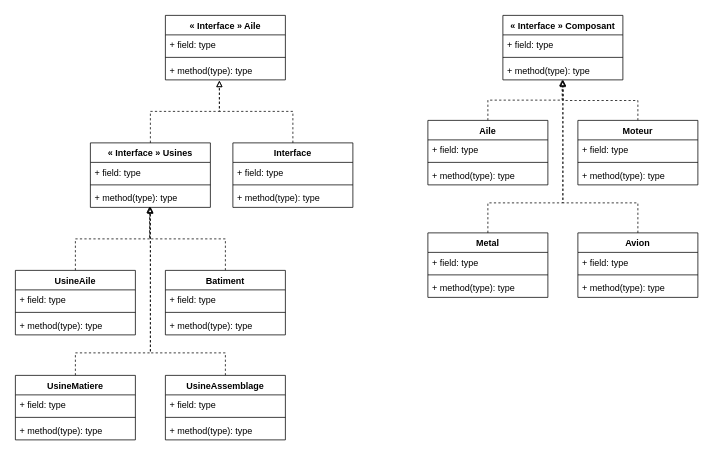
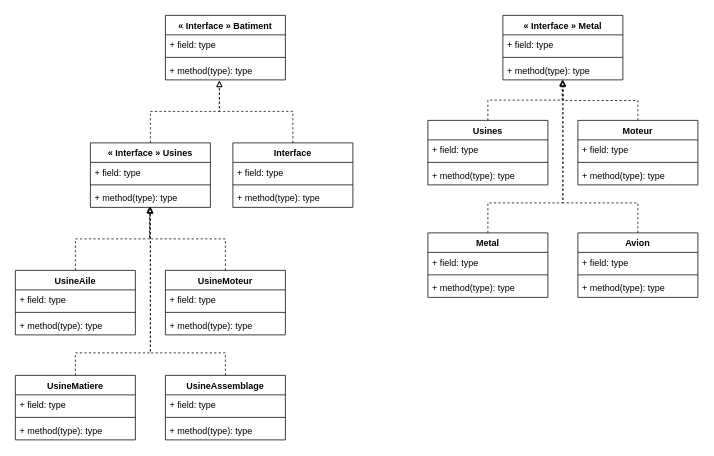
- <mxCell id="8" value="« Interface » Aile" style="swimlane;fontStyle=1;align=center;verticalAlign=top;childLayout=stackLayout;horizontal=1;startSize=26;horizontalStack=0;resizeParent=1;resizeParentMax=0;resizeLast=0;collapsible=1;marginBottom=0;" vertex="1" parent="1"><mxGeometry x="220" y="20" width="160" height="86" as="geometry"><mxRectangle x="290" y="90" width="100" height="30" as="alternateBounds" /></mxGeometry></mxCell>
+ <mxCell id="8" value="« Interface » Batiment" style="swimlane;fontStyle=1;align=center;verticalAlign=top;childLayout=stackLayout;horizontal=1;startSize=26;horizontalStack=0;resizeParent=1;resizeParentMax=0;resizeLast=0;collapsible=1;marginBottom=0;" vertex="1" parent="1"><mxGeometry x="220" y="20" width="160" height="86" as="geometry"><mxRectangle x="290" y="90" width="100" height="30" as="alternateBounds" /></mxGeometry></mxCell>
- <mxCell id="36" value="« Interface » Composant" style="swimlane;fontStyle=1;align=center;verticalAlign=top;childLayout=stackLayout;horizontal=1;startSize=26;horizontalStack=0;resizeParent=1;resizeParentMax=0;resizeLast=0;collapsible=1;marginBottom=0;" vertex="1" parent="1"><mxGeometry x="670" y="20" width="160" height="86" as="geometry" /></mxCell>
+ <mxCell id="36" value="« Interface » Metal" style="swimlane;fontStyle=1;align=center;verticalAlign=top;childLayout=stackLayout;horizontal=1;startSize=26;horizontalStack=0;resizeParent=1;resizeParentMax=0;resizeLast=0;collapsible=1;marginBottom=0;" vertex="1" parent="1"><mxGeometry x="670" y="20" width="160" height="86" as="geometry" /></mxCell>
- <mxCell id="41" value="Aile" style="swimlane;fontStyle=1;align=center;verticalAlign=top;childLayout=stackLayout;horizontal=1;startSize=26;horizontalStack=0;resizeParent=1;resizeParentMax=0;resizeLast=0;collapsible=1;marginBottom=0;" vertex="1" parent="1"><mxGeometry x="570" y="160" width="160" height="86" as="geometry" /></mxCell>
+ <mxCell id="41" value="Usines" style="swimlane;fontStyle=1;align=center;verticalAlign=top;childLayout=stackLayout;horizontal=1;startSize=26;horizontalStack=0;resizeParent=1;resizeParentMax=0;resizeLast=0;collapsible=1;marginBottom=0;" vertex="1" parent="1"><mxGeometry x="570" y="160" width="160" height="86" as="geometry" /></mxCell>
- <mxCell id="18" value="Batiment" style="swimlane;fontStyle=1;align=center;verticalAlign=top;childLayout=stackLayout;horizontal=1;startSize=26;horizontalStack=0;resizeParent=1;resizeParentMax=0;resizeLast=0;collapsible=1;marginBottom=0;" vertex="1" parent="1"><mxGeometry x="220" y="360" width="160" height="86" as="geometry" /></mxCell>
+ <mxCell id="18" value="UsineMoteur" style="swimlane;fontStyle=1;align=center;verticalAlign=top;childLayout=stackLayout;horizontal=1;startSize=26;horizontalStack=0;resizeParent=1;resizeParentMax=0;resizeLast=0;collapsible=1;marginBottom=0;" vertex="1" parent="1"><mxGeometry x="220" y="360" width="160" height="86" as="geometry" /></mxCell>
